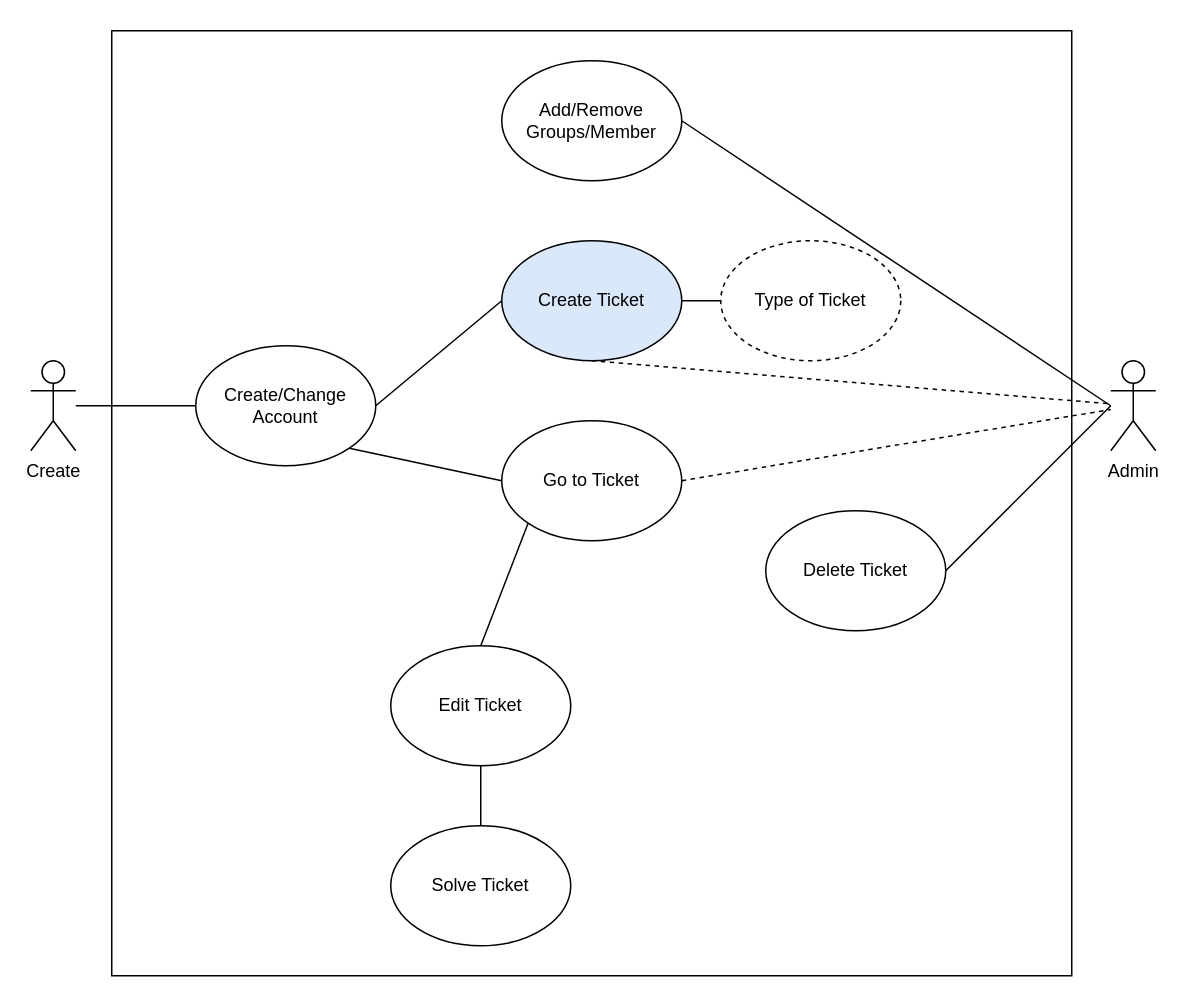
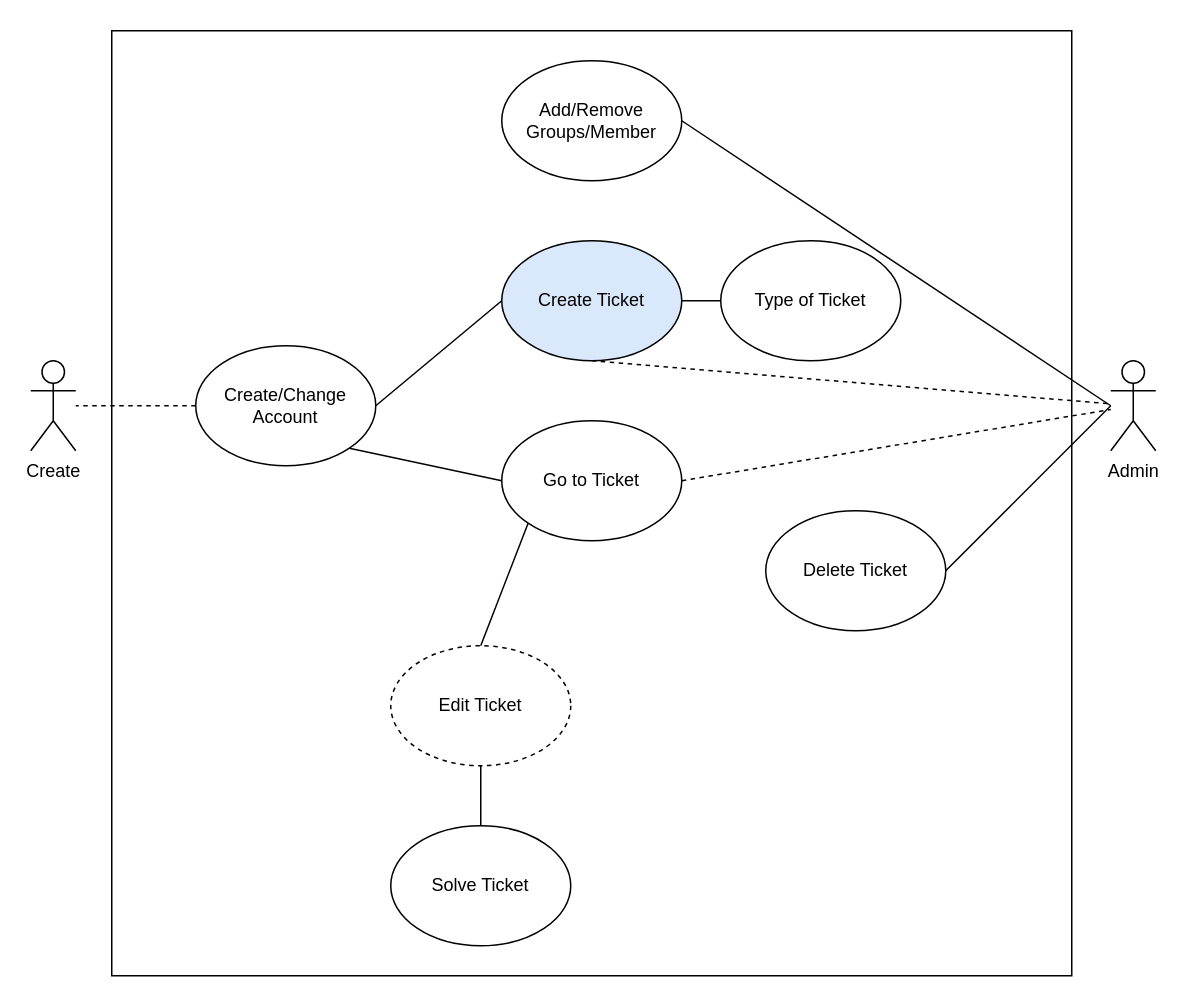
- <mxCell id="8" value="Type of Ticket" style="ellipse;whiteSpace=wrap;html=1;dashed=1;" parent="1" vertex="1"><mxGeometry x="480" y="160" width="120" height="80" as="geometry" /></mxCell>
+ <mxCell id="8" value="Type of Ticket" style="ellipse;whiteSpace=wrap;html=1;" parent="1" vertex="1"><mxGeometry x="480" y="160" width="120" height="80" as="geometry" /></mxCell>
- <mxCell id="12" value="" style="endArrow=none;html=1;exitX=0;exitY=0.5;exitDx=0;exitDy=0;" parent="1" source="6" target="3" edge="1"><mxGeometry width="50" height="50" relative="1" as="geometry"><mxPoint x="370" y="320" as="sourcePoint" /><mxPoint x="420" y="270" as="targetPoint" /></mxGeometry></mxCell>
+ <mxCell id="12" value="" style="endArrow=none;html=1;exitX=0;exitY=0.5;exitDx=0;exitDy=0;dashed=1;" parent="1" source="6" target="3" edge="1"><mxGeometry width="50" height="50" relative="1" as="geometry"><mxPoint x="370" y="320" as="sourcePoint" /><mxPoint x="420" y="270" as="targetPoint" /></mxGeometry></mxCell>
- <mxCell id="11" value="Edit Ticket" style="ellipse;whiteSpace=wrap;html=1;" parent="1" vertex="1"><mxGeometry x="260" y="430" width="120" height="80" as="geometry" /></mxCell>
+ <mxCell id="11" value="Edit Ticket" style="ellipse;whiteSpace=wrap;html=1;dashed=1;" parent="1" vertex="1"><mxGeometry x="260" y="430" width="120" height="80" as="geometry" /></mxCell>
